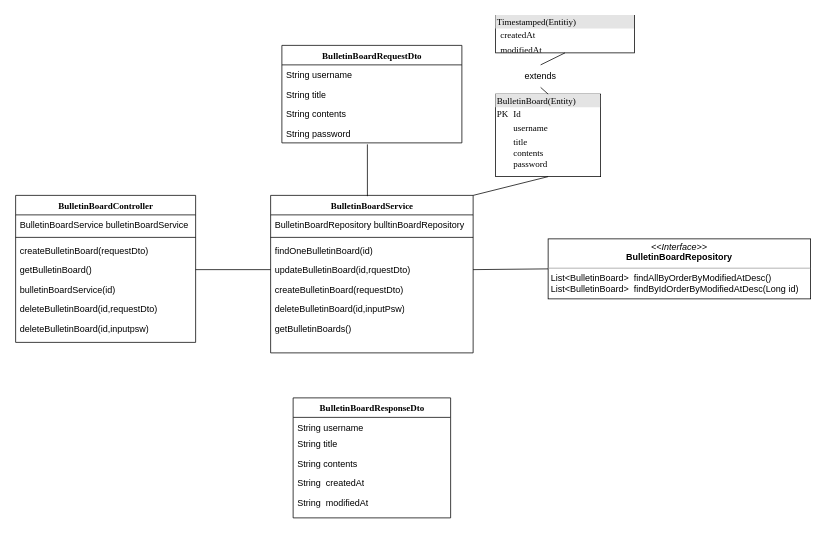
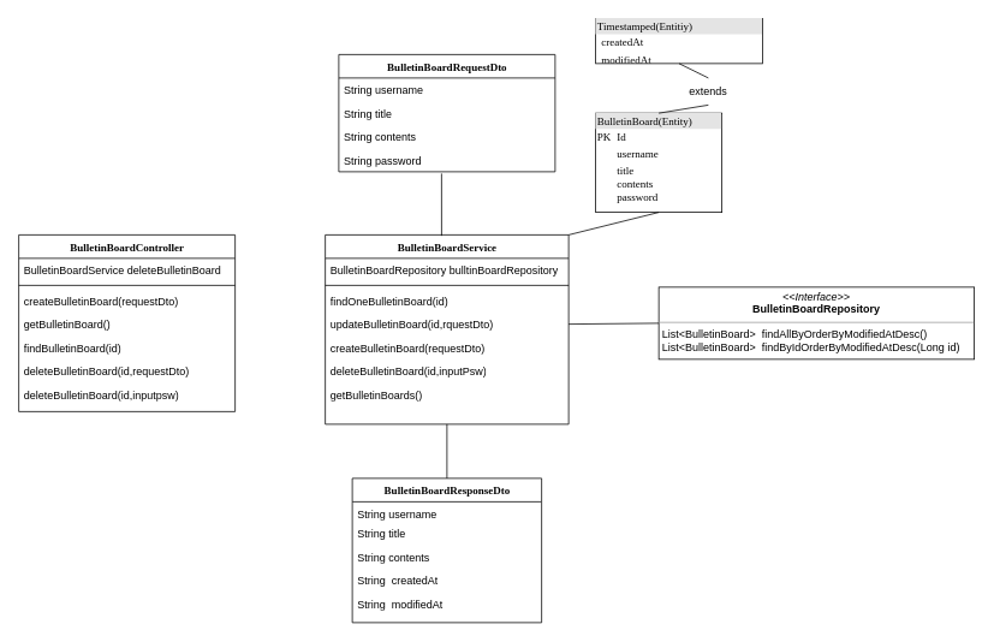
- <mxCell id="39" value="extends" style="text;html=1;strokeColor=none;fillColor=none;align=center;verticalAlign=middle;whiteSpace=wrap;rounded=0;" vertex="1" parent="1"><mxGeometry x="690" y="86" width="60" height="30" as="geometry" /></mxCell>
+ <mxCell id="39" value="extends" style="text;html=1;strokeColor=none;fillColor=none;align=center;verticalAlign=middle;whiteSpace=wrap;rounded=0;" vertex="1" parent="1"><mxGeometry x="755" y="86" width="60" height="30" as="geometry" /></mxCell>
- <mxCell id="17" value="BulletinBoardService bulletinBoardService" style="text;html=1;strokeColor=none;fillColor=none;align=left;verticalAlign=top;spacingLeft=4;spacingRight=4;whiteSpace=wrap;overflow=hidden;rotatable=0;points=[[0,0.5],[1,0.5]];portConstraint=eastwest;" vertex="1" parent="16"><mxGeometry y="26" width="240" height="26" as="geometry" /></mxCell>
+ <mxCell id="17" value="BulletinBoardService deleteBulletinBoard" style="text;html=1;strokeColor=none;fillColor=none;align=left;verticalAlign=top;spacingLeft=4;spacingRight=4;whiteSpace=wrap;overflow=hidden;rotatable=0;points=[[0,0.5],[1,0.5]];portConstraint=eastwest;" vertex="1" parent="16"><mxGeometry y="26" width="240" height="26" as="geometry" /></mxCell>
- <mxCell id="34" value="" style="endArrow=none;html=1;rounded=0;entryX=1;entryY=0.5;entryDx=0;entryDy=0;exitX=0;exitY=0.5;exitDx=0;exitDy=0;" edge="1" parent="1" source="12" target="20"><mxGeometry width="50" height="50" relative="1" as="geometry"><mxPoint x="410" y="270" as="sourcePoint" /><mxPoint x="460" y="220" as="targetPoint" /></mxGeometry></mxCell>
- <mxCell id="21" value="bulletinBoardService(id)" style="text;html=1;strokeColor=none;fillColor=none;align=left;verticalAlign=top;spacingLeft=4;spacingRight=4;whiteSpace=wrap;overflow=hidden;rotatable=0;points=[[0,0.5],[1,0.5]];portConstraint=eastwest;" vertex="1" parent="16"><mxGeometry y="112" width="240" height="26" as="geometry" /></mxCell>
+ <mxCell id="21" value="findBulletinBoard(id)" style="text;html=1;strokeColor=none;fillColor=none;align=left;verticalAlign=top;spacingLeft=4;spacingRight=4;whiteSpace=wrap;overflow=hidden;rotatable=0;points=[[0,0.5],[1,0.5]];portConstraint=eastwest;" vertex="1" parent="16"><mxGeometry y="112" width="240" height="26" as="geometry" /></mxCell>
+ <mxCell id="37" value="" style="endArrow=none;html=1;rounded=0;exitX=0.5;exitY=1;exitDx=0;exitDy=0;entryX=0.5;entryY=0;entryDx=0;entryDy=0;" edge="1" parent="1" source="8" target="2"><mxGeometry width="50" height="50" relative="1" as="geometry"><mxPoint x="660" y="480" as="sourcePoint" /><mxPoint x="650" y="320" as="targetPoint" /></mxGeometry></mxCell>
